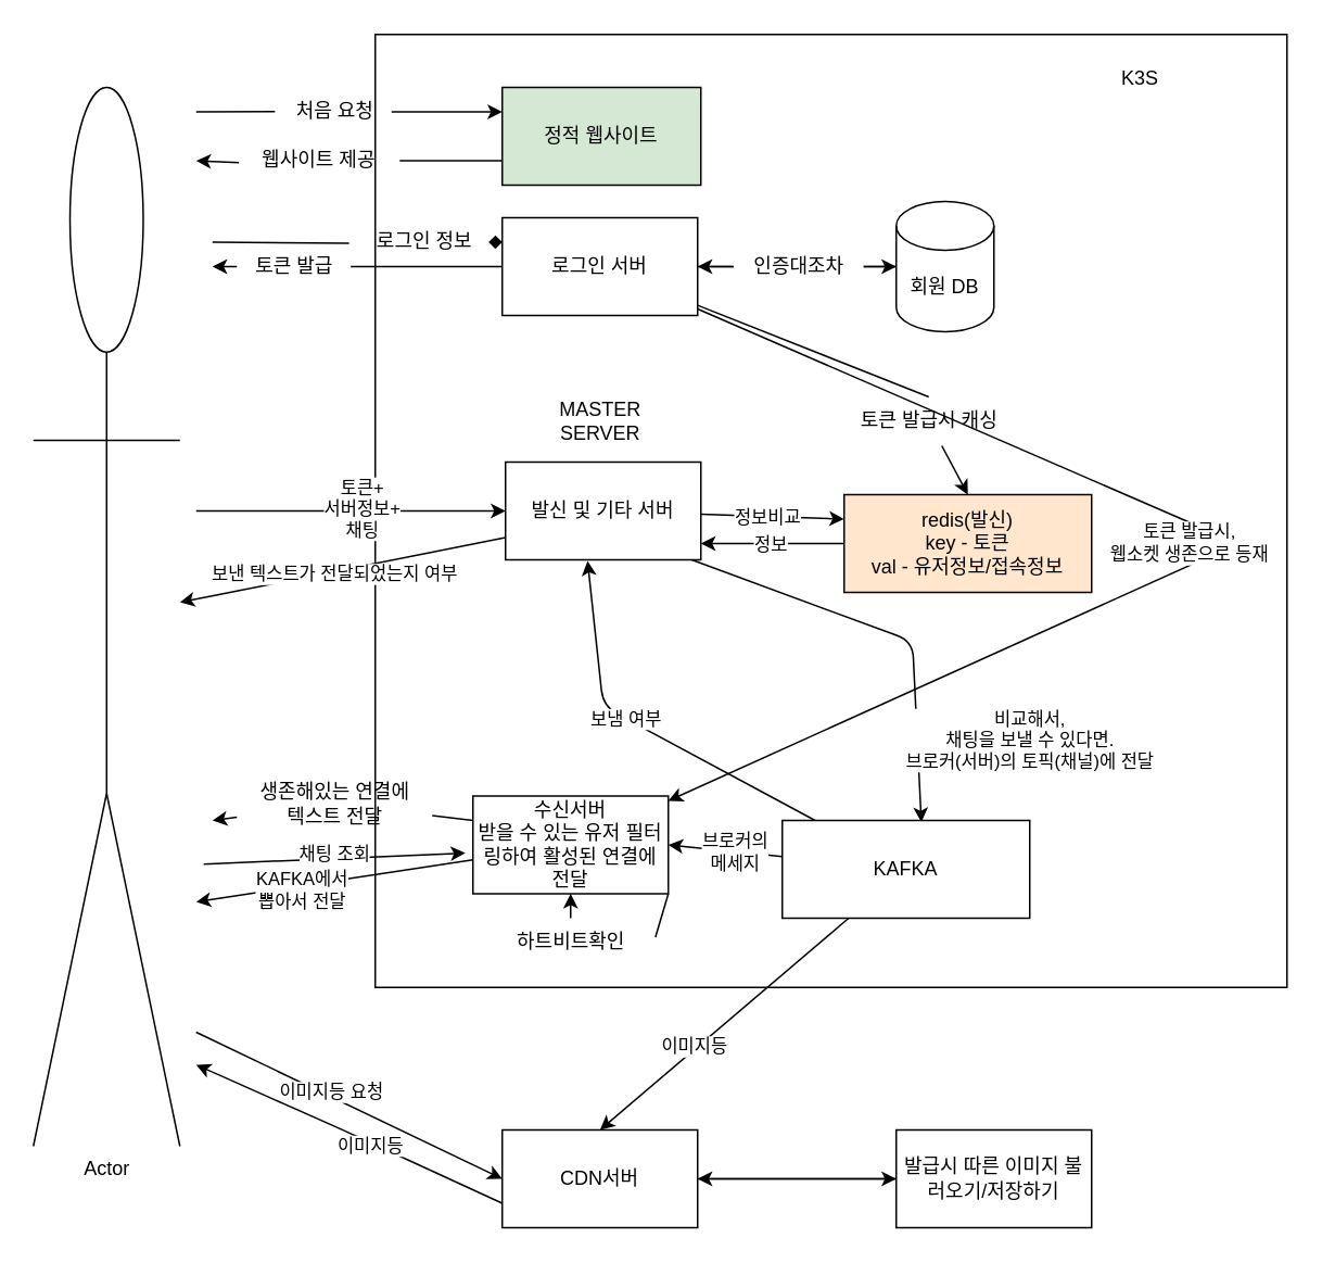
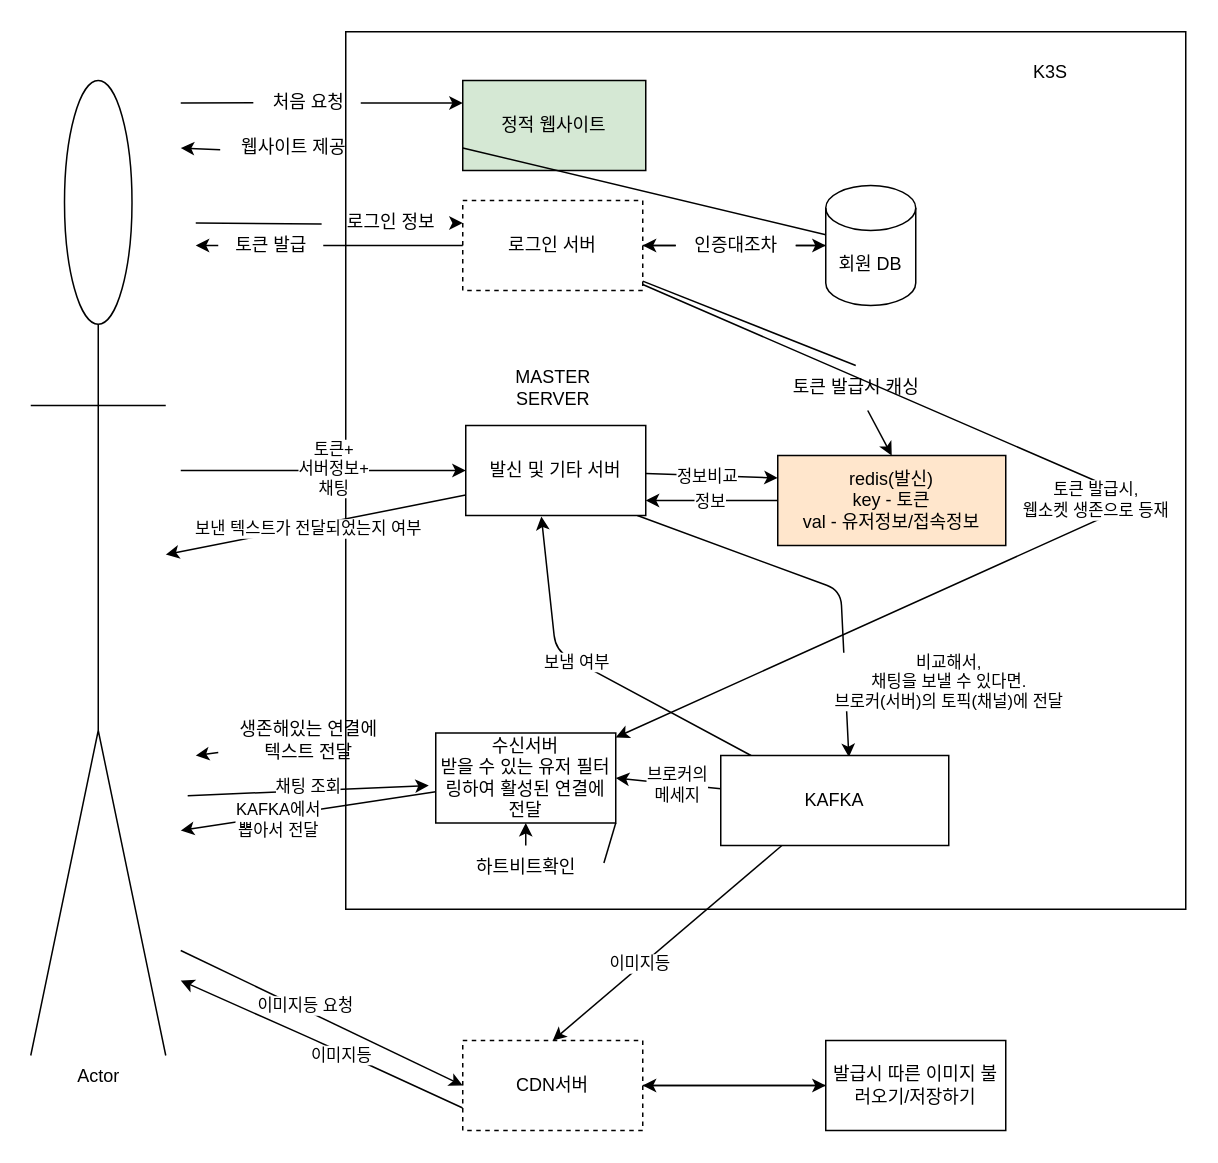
- <mxCell id="60" value="" style="edgeStyle=none;html=1;exitX=0;exitY=0.75;exitDx=0;exitDy=0;endArrow=none;" edge="1" parent="1" source="13" target="61"><mxGeometry relative="1" as="geometry"><mxPoint x="308" y="98" as="sourcePoint" /><mxPoint x="120" y="98" as="targetPoint" /></mxGeometry></mxCell>
+ <mxCell id="60" value="" style="edgeStyle=none;html=1;exitX=0;exitY=0.75;exitDx=0;exitDy=0;endArrow=none;" edge="1" parent="1" source="13" target="21"><mxGeometry relative="1" as="geometry"><mxPoint x="308" y="98" as="sourcePoint" /><mxPoint x="120" y="98" as="targetPoint" /></mxGeometry></mxCell>
- <mxCell id="4" style="edgeStyle=none;html=1;entryX=0;entryY=0.25;entryDx=0;entryDy=0;startArrow=none;endArrow=diamond;" edge="1" parent="1" source="55" target="19"><mxGeometry relative="1" as="geometry"><mxPoint x="130" y="148" as="sourcePoint" /></mxGeometry></mxCell>
+ <mxCell id="4" style="edgeStyle=none;html=1;entryX=0;entryY=0.25;entryDx=0;entryDy=0;startArrow=none;" edge="1" parent="1" source="55" target="19"><mxGeometry relative="1" as="geometry"><mxPoint x="130" y="148" as="sourcePoint" /></mxGeometry></mxCell>
- <mxCell id="19" value="로그인 서버" style="rounded=0;whiteSpace=wrap;html=1;" vertex="1" parent="1"><mxGeometry x="308" y="133" width="120" height="60" as="geometry" /></mxCell>
+ <mxCell id="19" value="로그인 서버" style="rounded=0;whiteSpace=wrap;html=1;dashed=1;" vertex="1" parent="1"><mxGeometry x="308" y="133" width="120" height="60" as="geometry" /></mxCell>
- <mxCell id="47" value="" style="edgeStyle=none;html=1;endArrow=none;exitX=0;exitY=0.25;exitDx=0;exitDy=0;" edge="1" parent="1" source="35" target="48"><mxGeometry relative="1" as="geometry"><mxPoint x="309" y="501.682" as="sourcePoint" /><mxPoint x="130" y="453" as="targetPoint" /></mxGeometry></mxCell>
- <mxCell id="39" value="CDN서버" style="rounded=0;whiteSpace=wrap;html=1;" vertex="1" parent="1"><mxGeometry x="308" y="693" width="120" height="60" as="geometry" /></mxCell>
+ <mxCell id="39" value="CDN서버" style="rounded=0;whiteSpace=wrap;html=1;dashed=1;" vertex="1" parent="1"><mxGeometry x="308" y="693" width="120" height="60" as="geometry" /></mxCell>
